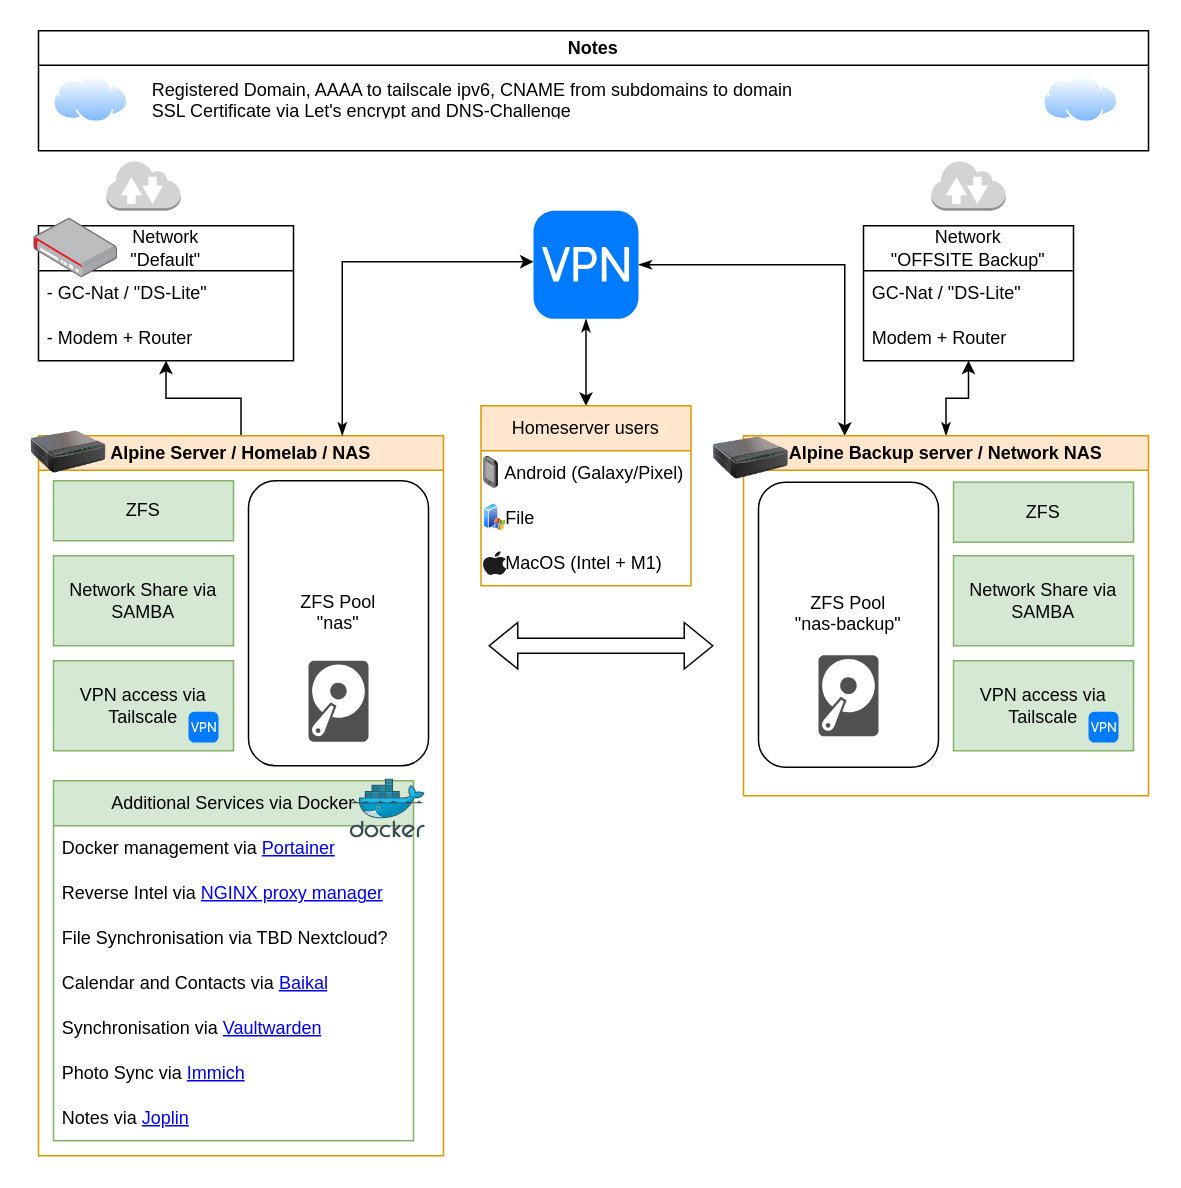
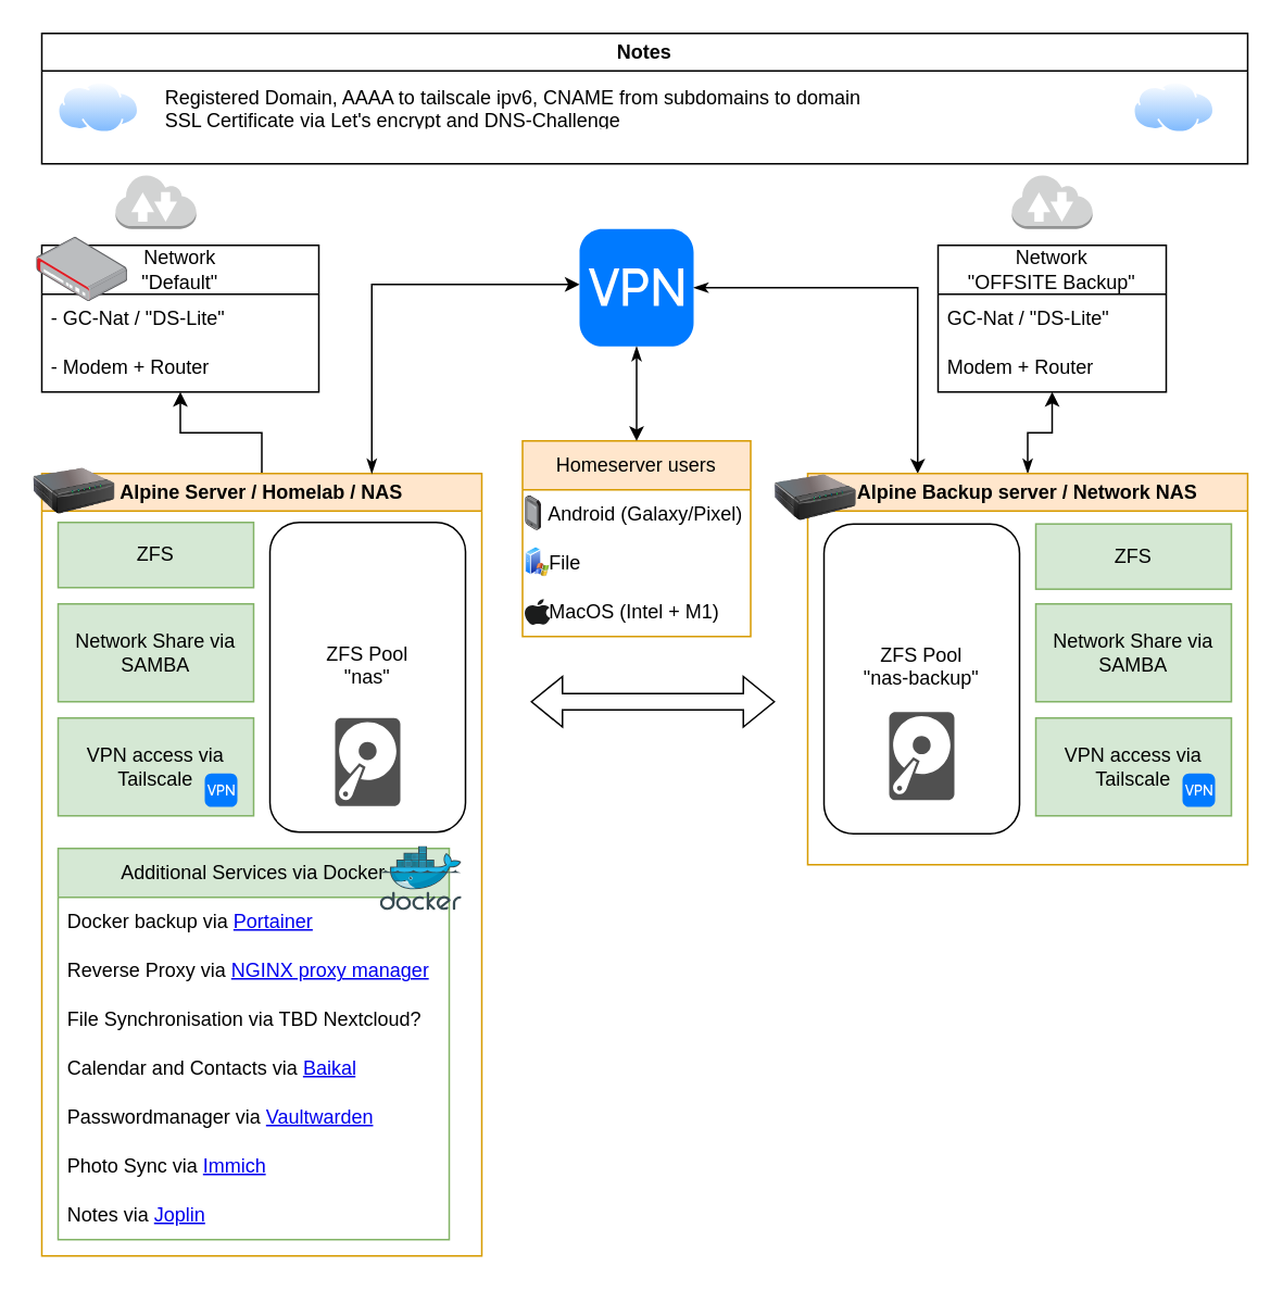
- <mxCell id="18" value="&lt;div&gt;Docker management via &lt;a href=&quot;https://docs.portainer.io/start/install-ce/server/docker/linux&quot;&gt;Portainer&lt;/a&gt;&lt;br&gt;&lt;/div&gt;" style="text;strokeColor=none;fillColor=none;align=left;verticalAlign=middle;spacingLeft=4;spacingRight=4;overflow=hidden;points=[[0,0.5],[1,0.5]];portConstraint=eastwest;rotatable=0;whiteSpace=wrap;html=1;" vertex="1" parent="17"><mxGeometry y="30" width="240" height="30" as="geometry" /></mxCell>
+ <mxCell id="18" value="&lt;div&gt;Docker backup via &lt;a href=&quot;https://docs.portainer.io/start/install-ce/server/docker/linux&quot;&gt;Portainer&lt;/a&gt;&lt;br&gt;&lt;/div&gt;" style="text;strokeColor=none;fillColor=none;align=left;verticalAlign=middle;spacingLeft=4;spacingRight=4;overflow=hidden;points=[[0,0.5],[1,0.5]];portConstraint=eastwest;rotatable=0;whiteSpace=wrap;html=1;" vertex="1" parent="17"><mxGeometry y="30" width="240" height="30" as="geometry" /></mxCell>
- <mxCell id="19" value="&lt;div&gt;Reverse Intel via &lt;a href=&quot;https://nginxproxymanager.com/guide/#quick-setup&quot;&gt;NGINX proxy manager&lt;/a&gt;&lt;/div&gt;" style="text;strokeColor=none;fillColor=none;align=left;verticalAlign=middle;spacingLeft=4;spacingRight=4;overflow=hidden;points=[[0,0.5],[1,0.5]];portConstraint=eastwest;rotatable=0;whiteSpace=wrap;html=1;" vertex="1" parent="17"><mxGeometry y="60" width="240" height="30" as="geometry" /></mxCell>
+ <mxCell id="19" value="&lt;div&gt;Reverse Proxy via &lt;a href=&quot;https://nginxproxymanager.com/guide/#quick-setup&quot;&gt;NGINX proxy manager&lt;/a&gt;&lt;/div&gt;" style="text;strokeColor=none;fillColor=none;align=left;verticalAlign=middle;spacingLeft=4;spacingRight=4;overflow=hidden;points=[[0,0.5],[1,0.5]];portConstraint=eastwest;rotatable=0;whiteSpace=wrap;html=1;" vertex="1" parent="17"><mxGeometry y="60" width="240" height="30" as="geometry" /></mxCell>
- <mxCell id="22" value="Synchronisation via &lt;a href=&quot;https://github.com/dani-garcia/vaultwarden&quot;&gt;Vaultwarden&lt;/a&gt;" style="text;strokeColor=none;fillColor=none;align=left;verticalAlign=middle;spacingLeft=4;spacingRight=4;overflow=hidden;points=[[0,0.5],[1,0.5]];portConstraint=eastwest;rotatable=0;whiteSpace=wrap;html=1;" vertex="1" parent="17"><mxGeometry y="150" width="240" height="30" as="geometry" /></mxCell>
+ <mxCell id="22" value="Passwordmanager via &lt;a href=&quot;https://github.com/dani-garcia/vaultwarden&quot;&gt;Vaultwarden&lt;/a&gt;" style="text;strokeColor=none;fillColor=none;align=left;verticalAlign=middle;spacingLeft=4;spacingRight=4;overflow=hidden;points=[[0,0.5],[1,0.5]];portConstraint=eastwest;rotatable=0;whiteSpace=wrap;html=1;" vertex="1" parent="17"><mxGeometry y="150" width="240" height="30" as="geometry" /></mxCell>
